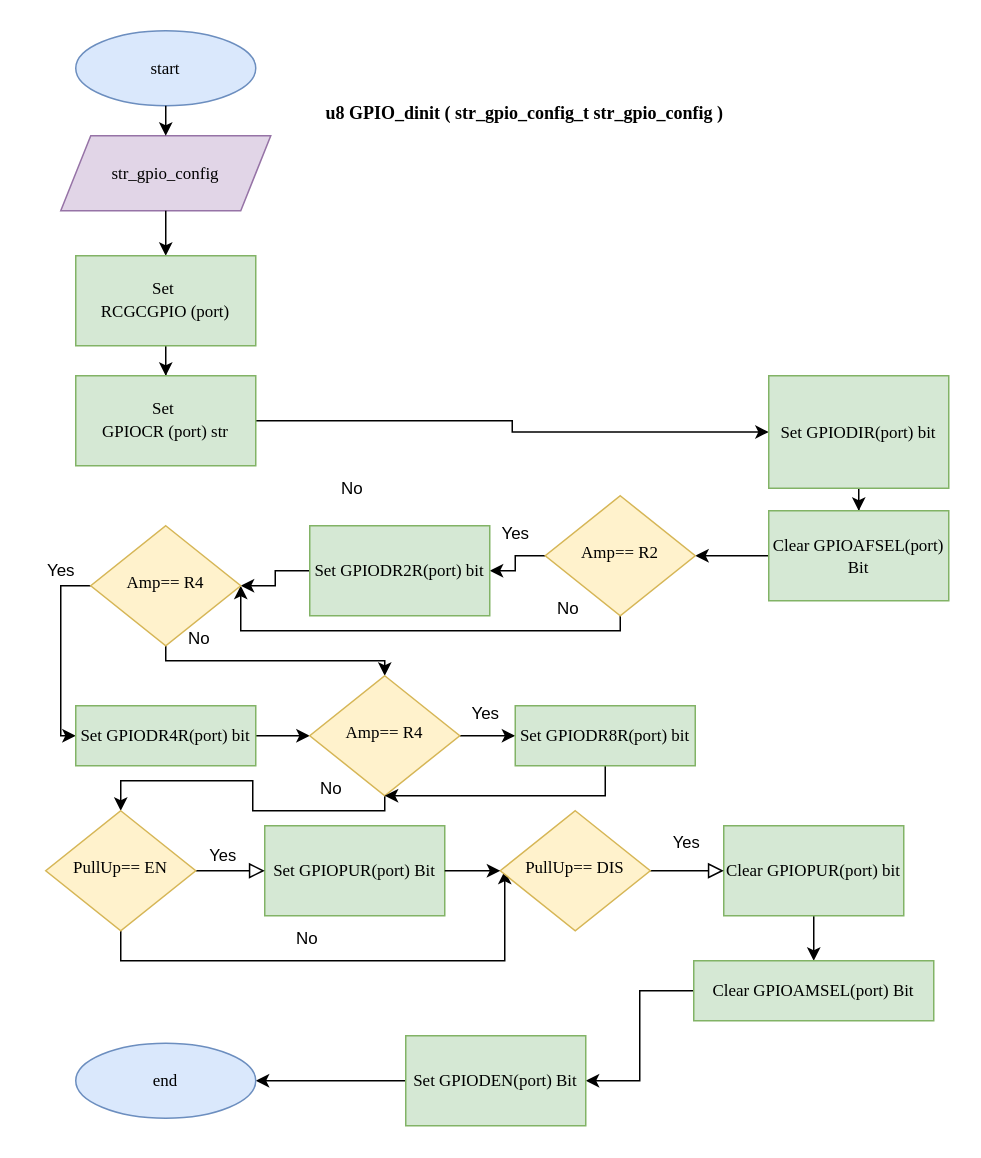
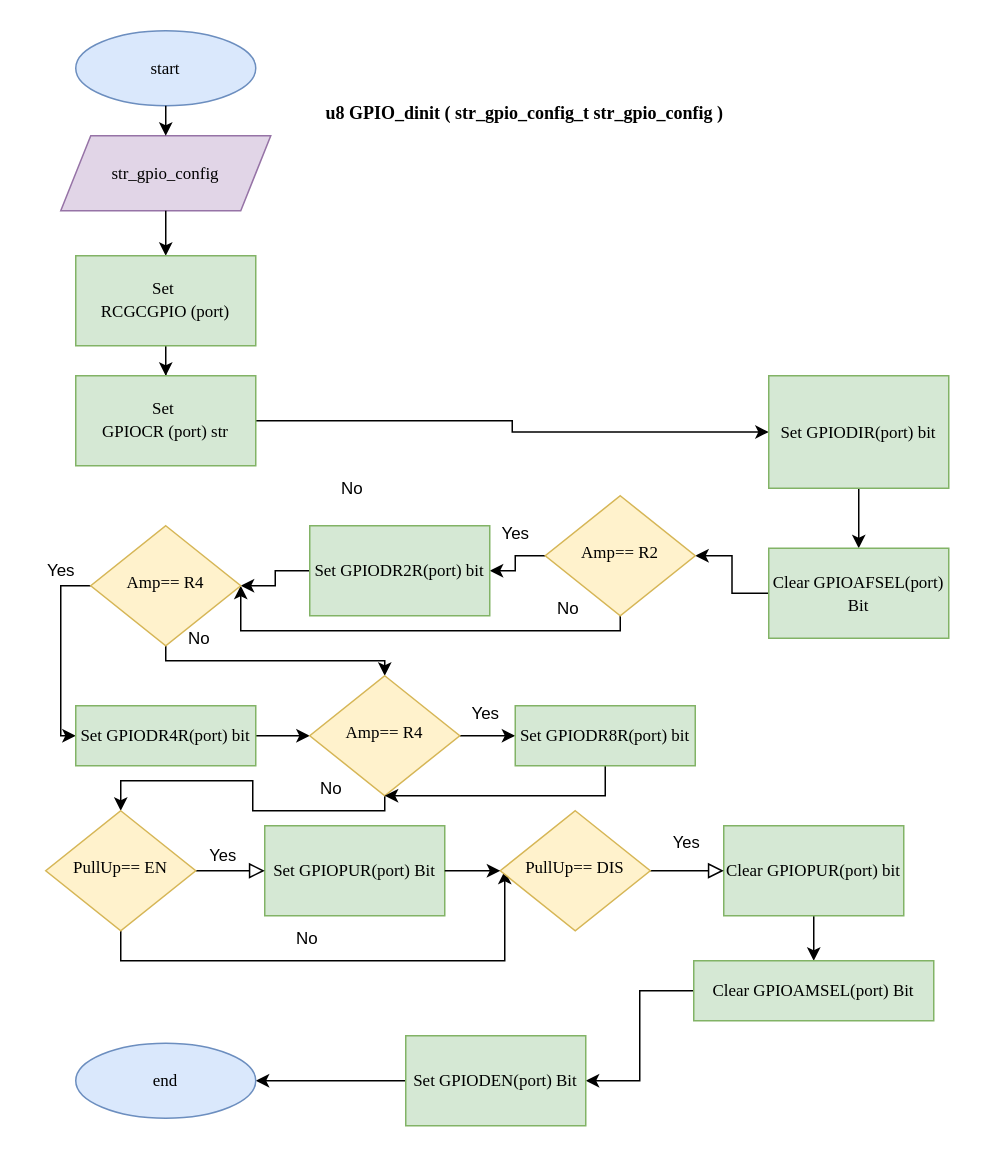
- <mxCell id="15" value="&lt;div style=&quot;&quot;&gt;&lt;font style=&quot;font-size: 11.29px;&quot; face=&quot;calibri&quot;&gt;Clear GPIOAFSEL(port) Bit&lt;/font&gt;&lt;/div&gt;" style="rounded=0;whiteSpace=wrap;html=1;fillColor=#d5e8d4;strokeColor=#82b366;" parent="1" vertex="1"><mxGeometry x="512" y="340" width="120" height="60" as="geometry" /></mxCell>
+ <mxCell id="15" value="&lt;div style=&quot;&quot;&gt;&lt;font style=&quot;font-size: 11.29px;&quot; face=&quot;calibri&quot;&gt;Clear GPIOAFSEL(port) Bit&lt;/font&gt;&lt;/div&gt;" style="rounded=0;whiteSpace=wrap;html=1;fillColor=#d5e8d4;strokeColor=#82b366;" parent="1" vertex="1"><mxGeometry x="512" y="365" width="120" height="60" as="geometry" /></mxCell>
